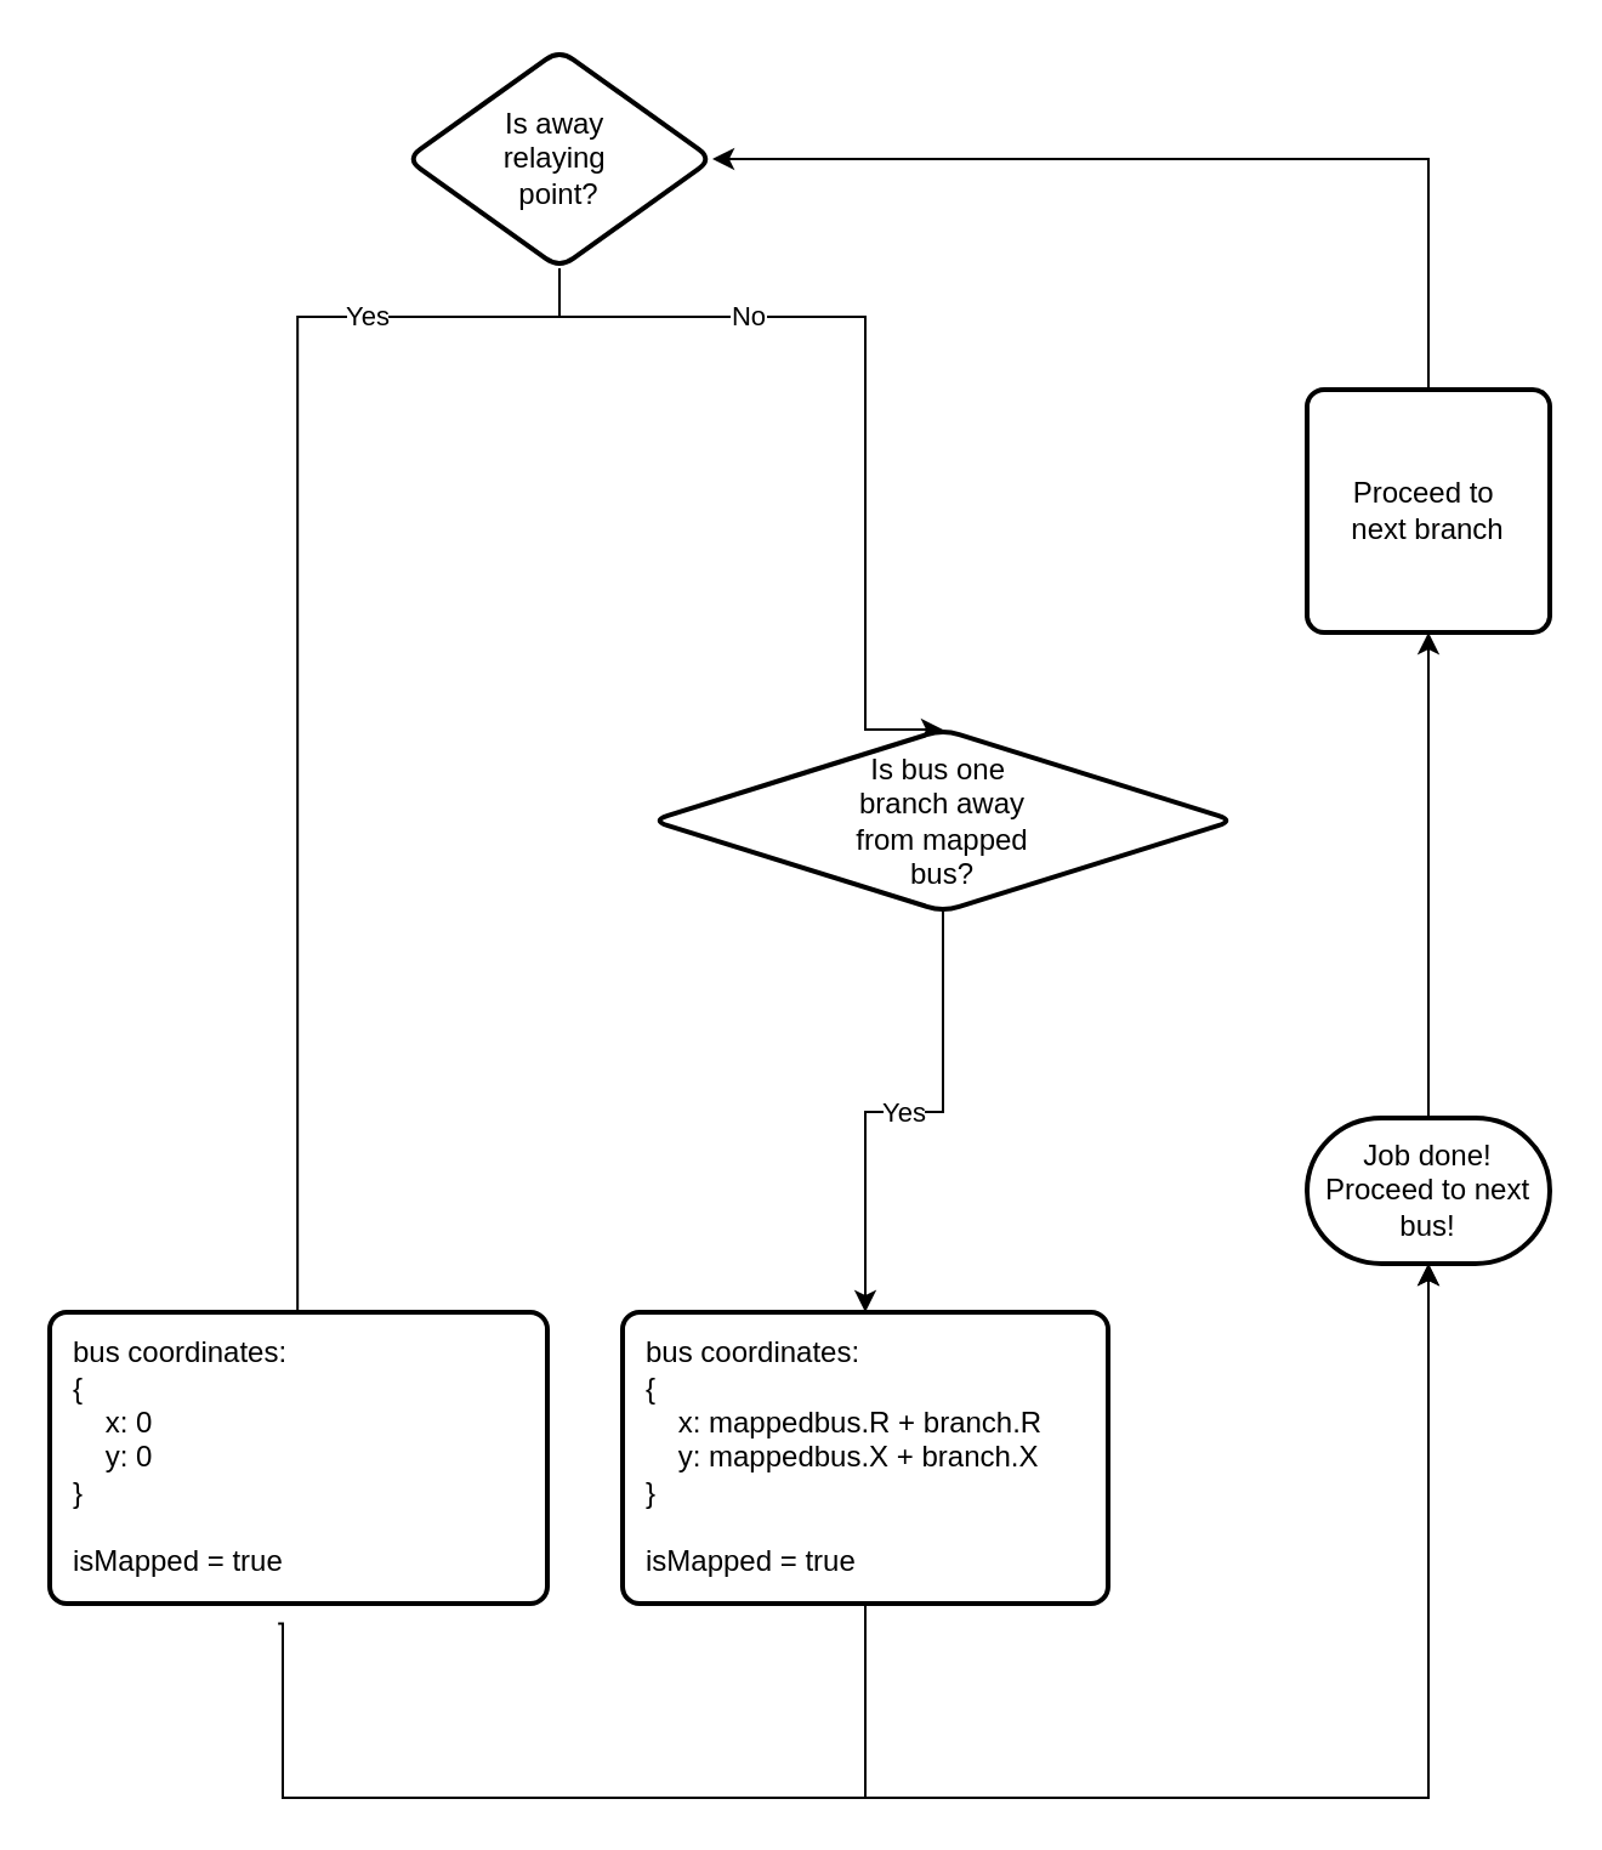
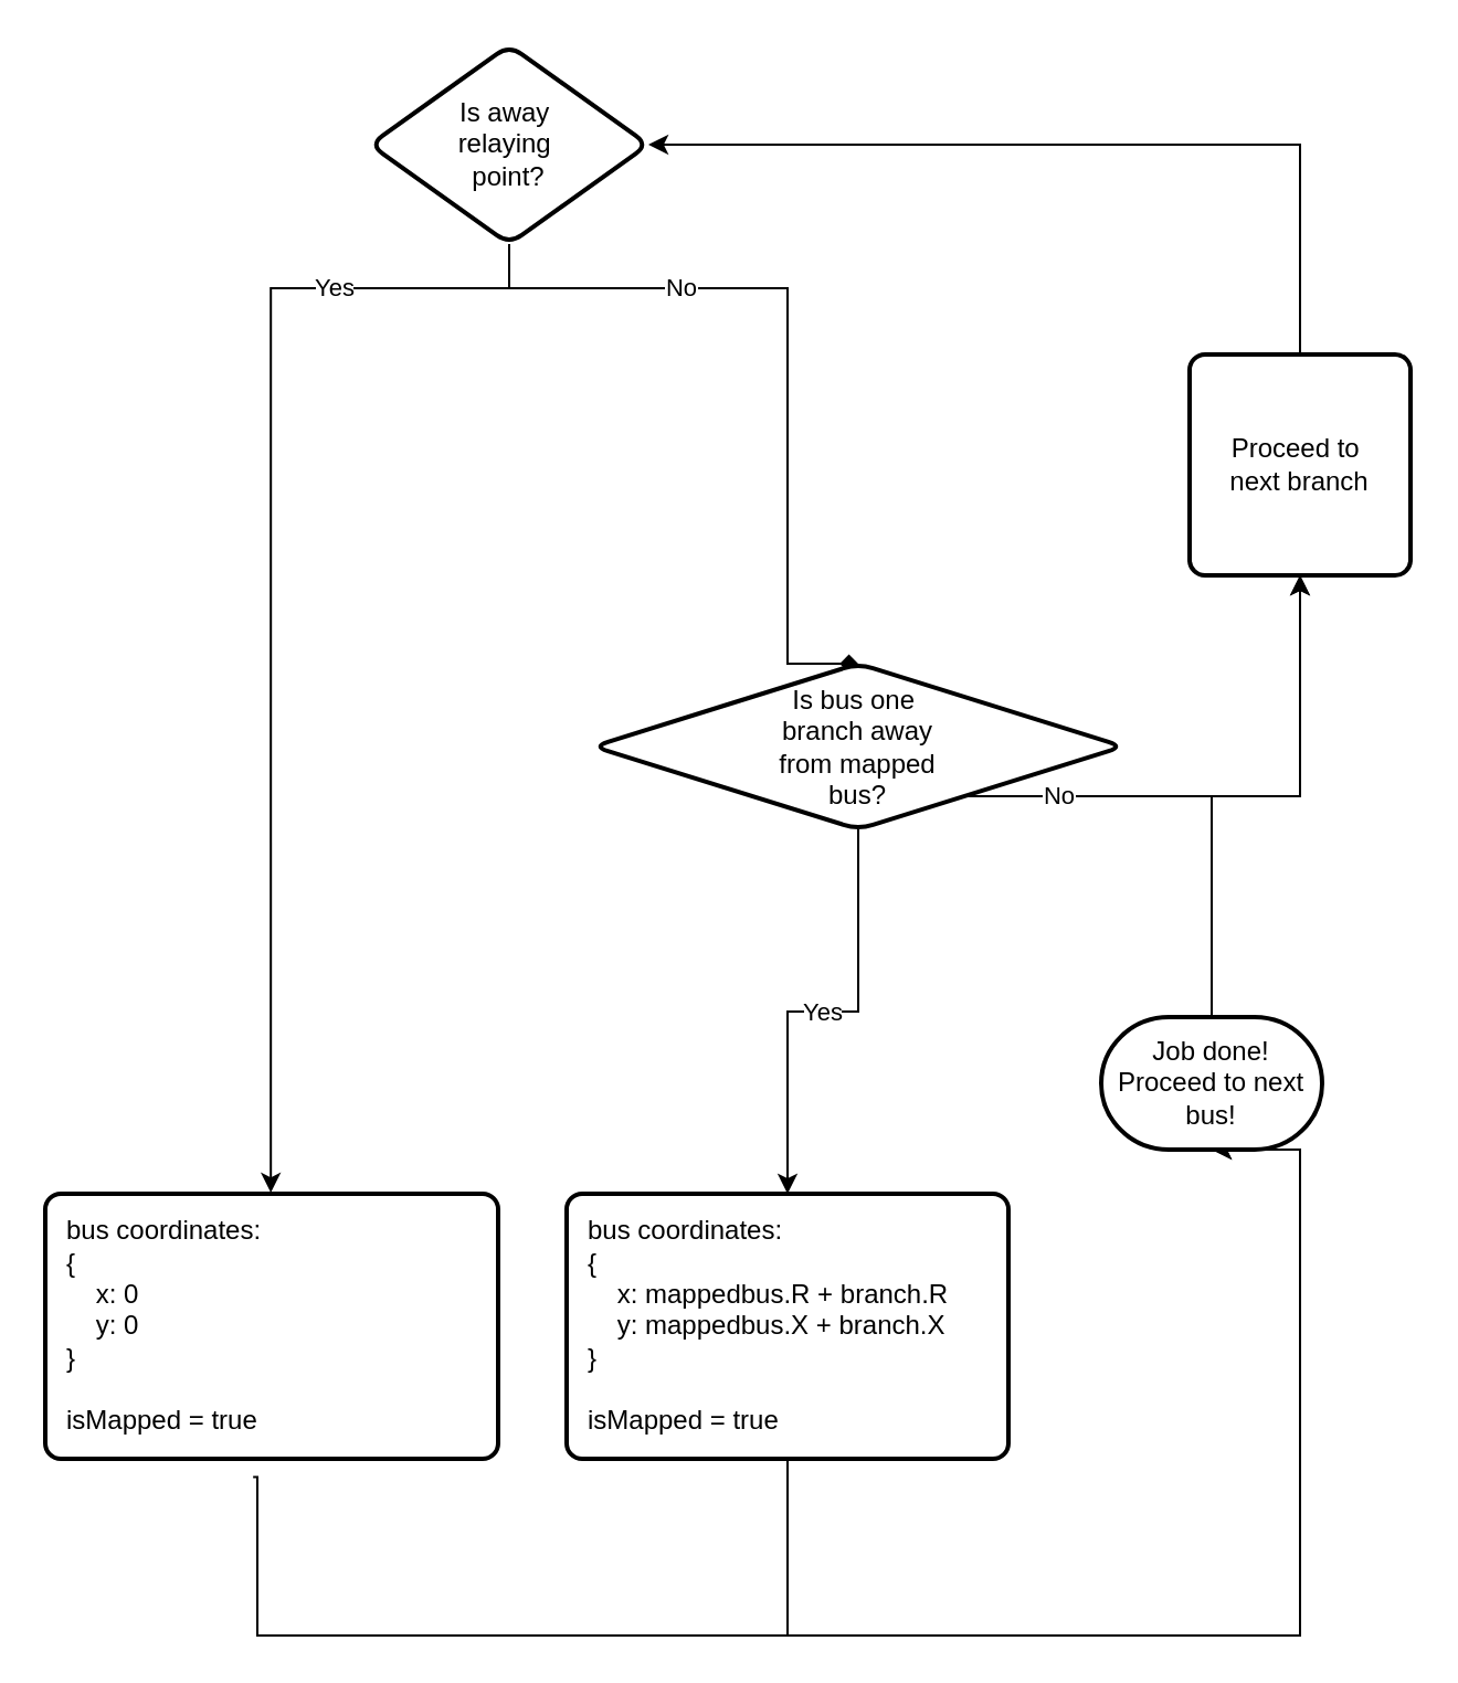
- <mxCell id="3" value="No" style="edgeStyle=orthogonalEdgeStyle;rounded=0;orthogonalLoop=1;jettySize=auto;html=1;exitX=0.5;exitY=1;exitDx=0;exitDy=0;entryX=0.5;entryY=0;entryDx=0;entryDy=0;" edge="1" parent="1" source="4" target="8"><mxGeometry x="-0.435" relative="1" as="geometry"><mxPoint x="233" y="171" as="sourcePoint" /><mxPoint x="348" y="150" as="targetPoint" /><Array as="points"><mxPoint x="230" y="130" /><mxPoint x="356" y="130" /></Array><mxPoint as="offset" /></mxGeometry></mxCell>
+ <mxCell id="3" value="No" style="edgeStyle=orthogonalEdgeStyle;rounded=0;orthogonalLoop=1;jettySize=auto;html=1;exitX=0.5;exitY=1;exitDx=0;exitDy=0;entryX=0.5;entryY=0;entryDx=0;entryDy=0;endArrow=diamond;" edge="1" parent="1" source="4" target="8"><mxGeometry x="-0.435" relative="1" as="geometry"><mxPoint x="233" y="171" as="sourcePoint" /><mxPoint x="348" y="150" as="targetPoint" /><Array as="points"><mxPoint x="230" y="130" /><mxPoint x="356" y="130" /></Array><mxPoint as="offset" /></mxGeometry></mxCell>
+ <mxCell id="6" value="" style="edgeStyle=orthogonalEdgeStyle;rounded=0;orthogonalLoop=1;jettySize=auto;html=1;entryX=0.5;entryY=1;entryDx=0;entryDy=0;" edge="1" parent="1" source="8" target="14"><mxGeometry relative="1" as="geometry"><Array as="points"><mxPoint x="588" y="360" /></Array></mxGeometry></mxCell>
+ <mxCell id="7" value="No" style="edgeLabel;html=1;align=center;verticalAlign=middle;resizable=0;points=[];" vertex="1" connectable="0" parent="6"><mxGeometry x="-0.669" y="1" relative="1" as="geometry"><mxPoint as="offset" /></mxGeometry></mxCell>
- <mxCell id="16" value="Job done! Proceed to next bus!" style="strokeWidth=2;html=1;shape=mxgraph.flowchart.terminator;whiteSpace=wrap;" vertex="1" parent="1"><mxGeometry x="538" y="460" width="100" height="60" as="geometry" /></mxCell>
+ <mxCell id="16" value="Job done! Proceed to next bus!" style="strokeWidth=2;html=1;shape=mxgraph.flowchart.terminator;whiteSpace=wrap;" vertex="1" parent="1"><mxGeometry x="498" y="460" width="100" height="60" as="geometry" /></mxCell>
- <mxCell id="2" value="Yes" style="edgeStyle=orthogonalEdgeStyle;rounded=0;orthogonalLoop=1;jettySize=auto;html=1;exitX=0.5;exitY=1;exitDx=0;exitDy=0;entryX=0.498;entryY=-0.004;entryDx=0;entryDy=0;entryPerimeter=0;endArrow=none;" edge="1" parent="1" source="4" target="12"><mxGeometry x="-0.633" relative="1" as="geometry"><mxPoint x="214" y="60" as="sourcePoint" /><mxPoint x="96" y="471" as="targetPoint" /><Array as="points"><mxPoint x="230" y="130" /><mxPoint x="122" y="130" /></Array><mxPoint as="offset" /></mxGeometry></mxCell>
+ <mxCell id="2" value="Yes" style="edgeStyle=orthogonalEdgeStyle;rounded=0;orthogonalLoop=1;jettySize=auto;html=1;exitX=0.5;exitY=1;exitDx=0;exitDy=0;entryX=0.498;entryY=-0.004;entryDx=0;entryDy=0;entryPerimeter=0;" edge="1" parent="1" source="4" target="12"><mxGeometry x="-0.633" relative="1" as="geometry"><mxPoint x="214" y="60" as="sourcePoint" /><mxPoint x="96" y="471" as="targetPoint" /><Array as="points"><mxPoint x="230" y="130" /><mxPoint x="122" y="130" /></Array><mxPoint as="offset" /></mxGeometry></mxCell>
